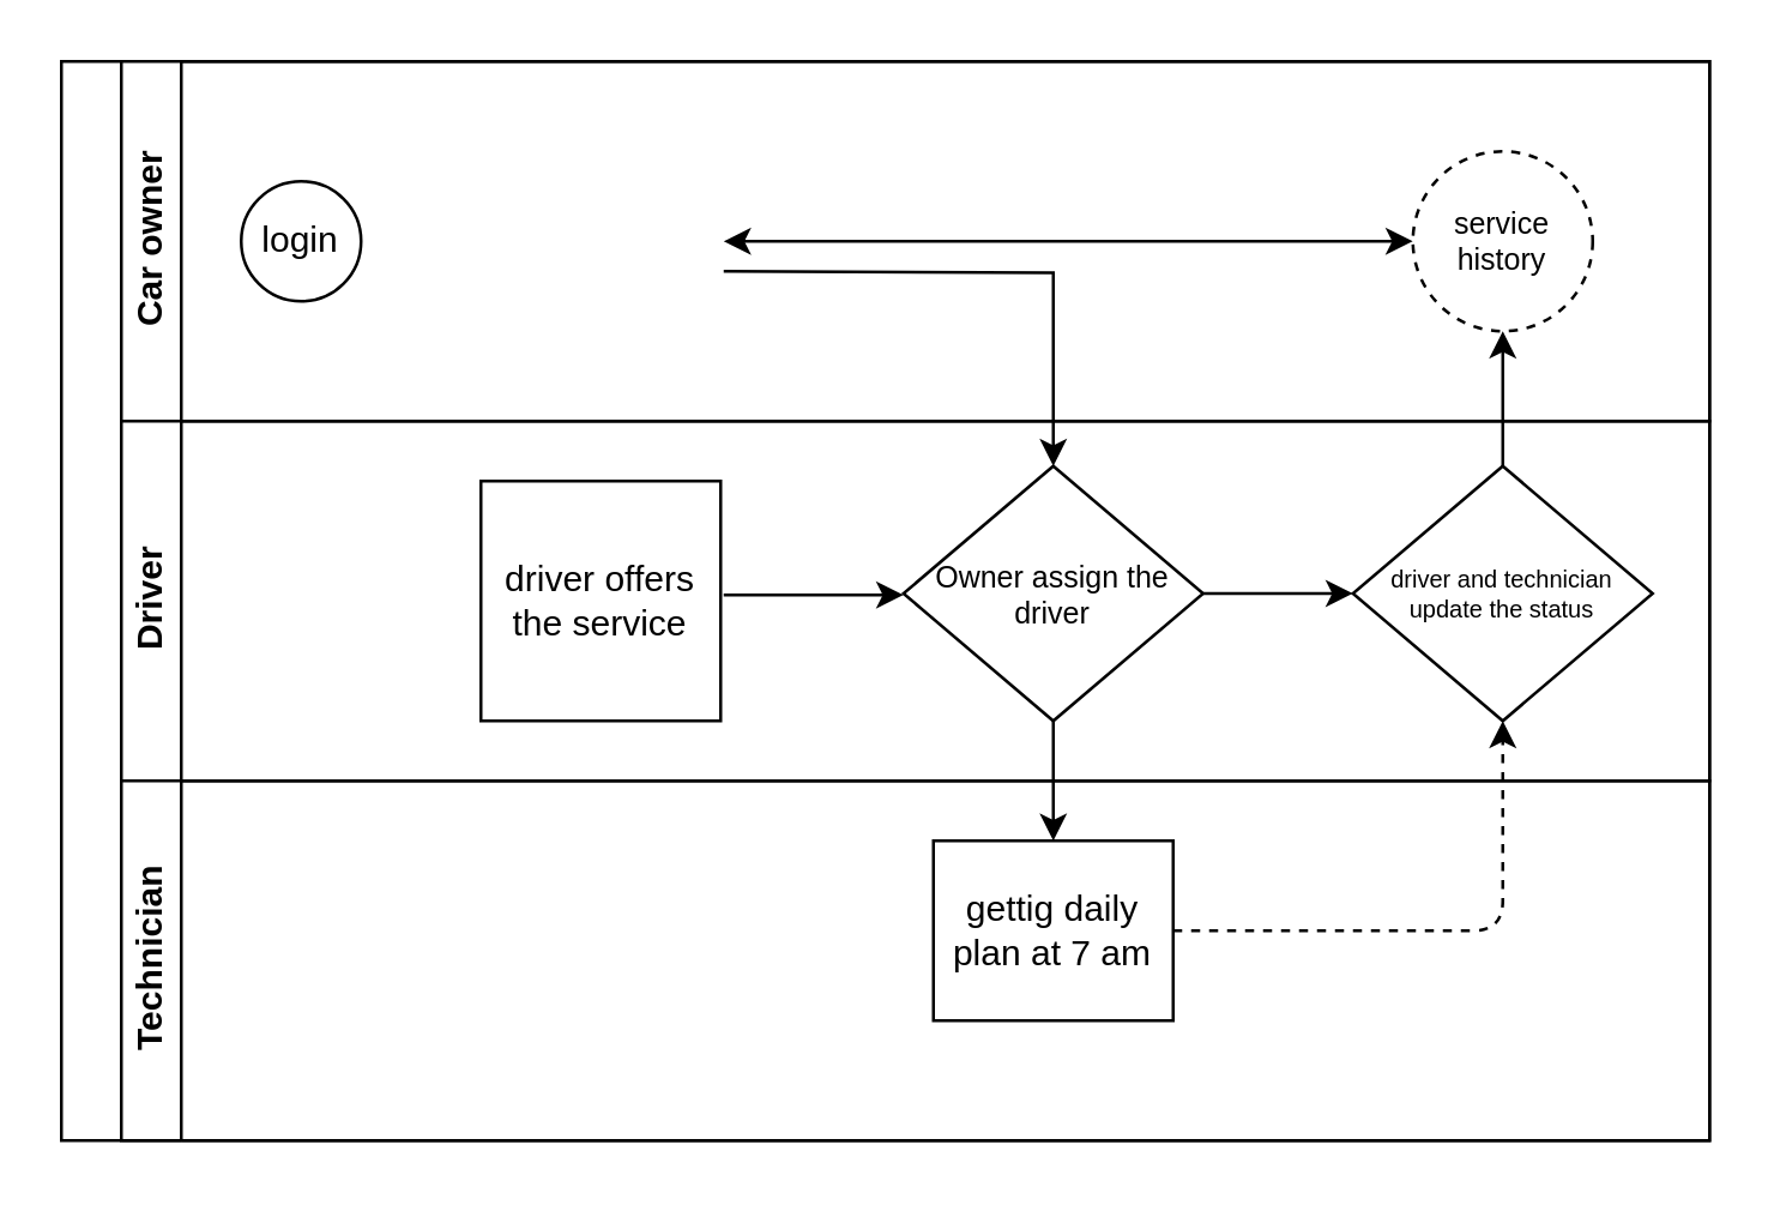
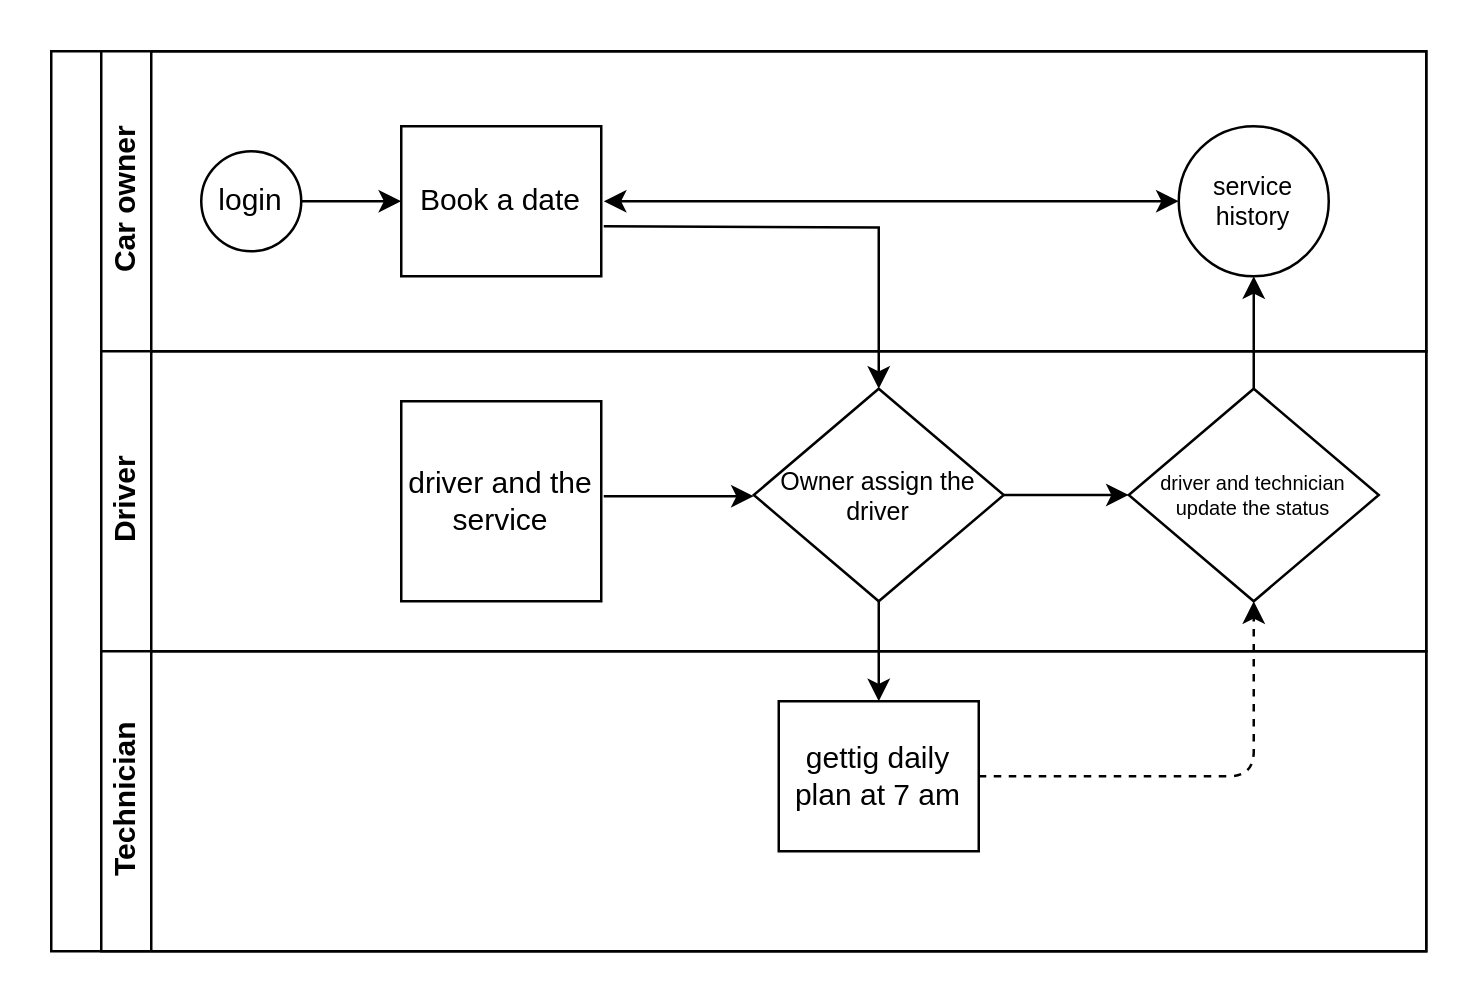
+ <mxCell id="5" value="" style="edgeStyle=orthogonalEdgeStyle;rounded=0;orthogonalLoop=1;jettySize=auto;html=1;" edge="1" parent="4" source="7" target="8"><mxGeometry relative="1" as="geometry" /></mxCell>
+ <mxCell id="8" value="Book a date" style="rounded=0;whiteSpace=wrap;html=1;fontFamily=Helvetica;fontSize=12;fontColor=#000000;align=center;" vertex="1" parent="4"><mxGeometry x="120" y="30" width="80" height="60" as="geometry" /></mxCell>
- <mxCell id="9" value="service history" style="ellipse;whiteSpace=wrap;html=1;fontSize=10;dashed=1;" vertex="1" parent="4"><mxGeometry x="431" y="30" width="60" height="60" as="geometry" /></mxCell>
+ <mxCell id="9" value="service history" style="ellipse;whiteSpace=wrap;html=1;fontSize=10;" vertex="1" parent="4"><mxGeometry x="431" y="30" width="60" height="60" as="geometry" /></mxCell>
- <mxCell id="13" value="driver offers the service" style="rounded=0;whiteSpace=wrap;html=1;fontFamily=Helvetica;fontSize=12;fontColor=#000000;align=center;" vertex="1" parent="10"><mxGeometry x="120" y="20" width="80" height="80" as="geometry" /></mxCell>
+ <mxCell id="13" value="driver and the service" style="rounded=0;whiteSpace=wrap;html=1;fontFamily=Helvetica;fontSize=12;fontColor=#000000;align=center;" vertex="1" parent="10"><mxGeometry x="120" y="20" width="80" height="80" as="geometry" /></mxCell>
